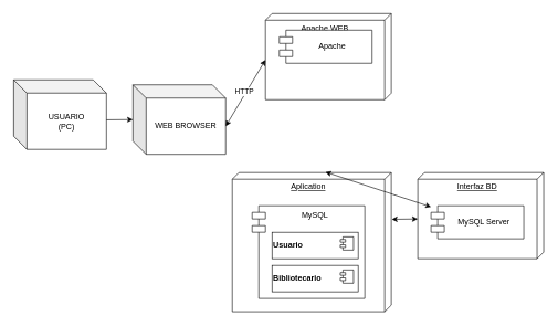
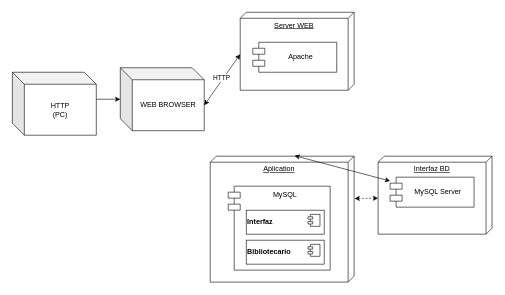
- <mxCell id="2" value="&lt;div align=&quot;center&quot;&gt;Apache WEB&lt;/div&gt;" style="verticalAlign=top;align=center;spacingTop=8;spacingLeft=2;spacingRight=12;shape=cube;size=10;direction=south;fontStyle=4;html=1;whiteSpace=wrap;" parent="1" vertex="1"><mxGeometry x="400" y="20" width="190" height="130" as="geometry" /></mxCell>
+ <mxCell id="2" value="&lt;div align=&quot;center&quot;&gt;Server WEB&lt;/div&gt;" style="verticalAlign=top;align=center;spacingTop=8;spacingLeft=2;spacingRight=12;shape=cube;size=10;direction=south;fontStyle=4;html=1;whiteSpace=wrap;" parent="1" vertex="1"><mxGeometry x="400" y="20" width="190" height="130" as="geometry" /></mxCell>
- <mxCell id="3" value="&lt;div style=&quot;margin-top: 10px;&quot; align=&quot;center&quot;&gt;Apache&lt;/div&gt;" style="shape=module;align=center;spacingLeft=20;align=center;verticalAlign=top;whiteSpace=wrap;html=1;" parent="1" vertex="1"><mxGeometry x="421" y="45" width="140" height="50" as="geometry" /></mxCell>
+ <mxCell id="3" value="&lt;div style=&quot;margin-top: 10px;&quot; align=&quot;center&quot;&gt;Apache&lt;/div&gt;" style="shape=module;align=center;spacingLeft=20;align=center;verticalAlign=top;whiteSpace=wrap;html=1;" parent="1" vertex="1"><mxGeometry x="421" y="70" width="140" height="50" as="geometry" /></mxCell>
- <mxCell id="8" value="WEB BROWSER" style="shape=cube;whiteSpace=wrap;html=1;boundedLbl=1;backgroundOutline=1;darkOpacity=0.05;darkOpacity2=0.1;" parent="1" vertex="1"><mxGeometry x="200" y="127.5" width="140" height="105" as="geometry" /></mxCell>
+ <mxCell id="8" value="WEB BROWSER" style="shape=cube;whiteSpace=wrap;html=1;boundedLbl=1;backgroundOutline=1;darkOpacity=0.05;darkOpacity2=0.1;" parent="1" vertex="1"><mxGeometry x="200" y="112.5" width="140" height="105" as="geometry" /></mxCell>
- <mxCell id="17" value="&lt;div&gt;USUARIO&lt;/div&gt;&lt;div&gt;(PC)&lt;/div&gt;" style="shape=cube;whiteSpace=wrap;html=1;boundedLbl=1;backgroundOutline=1;darkOpacity=0.05;darkOpacity2=0.1;" parent="1" vertex="1"><mxGeometry x="20" y="120" width="140" height="105" as="geometry" /></mxCell>
+ <mxCell id="17" value="&lt;div&gt;HTTP&lt;/div&gt;&lt;div&gt;(PC)&lt;/div&gt;" style="shape=cube;whiteSpace=wrap;html=1;boundedLbl=1;backgroundOutline=1;darkOpacity=0.05;darkOpacity2=0.1;" parent="1" vertex="1"><mxGeometry x="20" y="120" width="140" height="105" as="geometry" /></mxCell>
- <mxCell id="16" value="" style="endArrow=classic;startArrow=classic;html=1;rounded=0;entryX=0;entryY=0;entryDx=70;entryDy=190;entryPerimeter=0;exitX=0.336;exitY=-0.003;exitDx=0;exitDy=0;exitPerimeter=0;" parent="1" source="9" target="5" edge="1"><mxGeometry width="50" height="50" relative="1" as="geometry"><mxPoint x="620" y="480" as="sourcePoint" /><mxPoint x="670" y="430" as="targetPoint" /></mxGeometry></mxCell>
+ <mxCell id="16" value="" style="endArrow=classic;startArrow=classic;html=1;rounded=0;entryX=0;entryY=0;entryDx=70;entryDy=190;entryPerimeter=0;exitX=0.336;exitY=-0.003;exitDx=0;exitDy=0;exitPerimeter=0;dashed=1;" parent="1" source="9" target="5" edge="1"><mxGeometry width="50" height="50" relative="1" as="geometry"><mxPoint x="620" y="480" as="sourcePoint" /><mxPoint x="670" y="430" as="targetPoint" /></mxGeometry></mxCell>
- <mxCell id="6" value="&lt;div style=&quot;margin-top: 10px;&quot; align=&quot;center&quot;&gt;MySQL Server &lt;/div&gt;" style="shape=module;align=center;spacingLeft=20;align=center;verticalAlign=top;whiteSpace=wrap;html=1;" parent="4" vertex="1"><mxGeometry x="20" y="50" width="140" height="50" as="geometry" /></mxCell>
+ <mxCell id="6" value="&lt;div style=&quot;margin-top: 10px;&quot; align=&quot;center&quot;&gt;MySQL Server &lt;/div&gt;" style="shape=module;align=center;spacingLeft=20;align=center;verticalAlign=top;whiteSpace=wrap;html=1;" parent="4" vertex="1"><mxGeometry x="20" y="35" width="140" height="50" as="geometry" /></mxCell>
- <mxCell id="14" value="&lt;b&gt;Usuario&lt;/b&gt;" style="html=1;dropTarget=0;whiteSpace=wrap;verticalAlign=middle;align=left;" parent="1" vertex="1"><mxGeometry x="410" y="350" width="130" height="40" as="geometry" /></mxCell>
+ <mxCell id="14" value="&lt;b&gt;Interfaz&lt;/b&gt;" style="html=1;dropTarget=0;whiteSpace=wrap;verticalAlign=middle;align=left;" parent="1" vertex="1"><mxGeometry x="410" y="350" width="130" height="40" as="geometry" /></mxCell>
